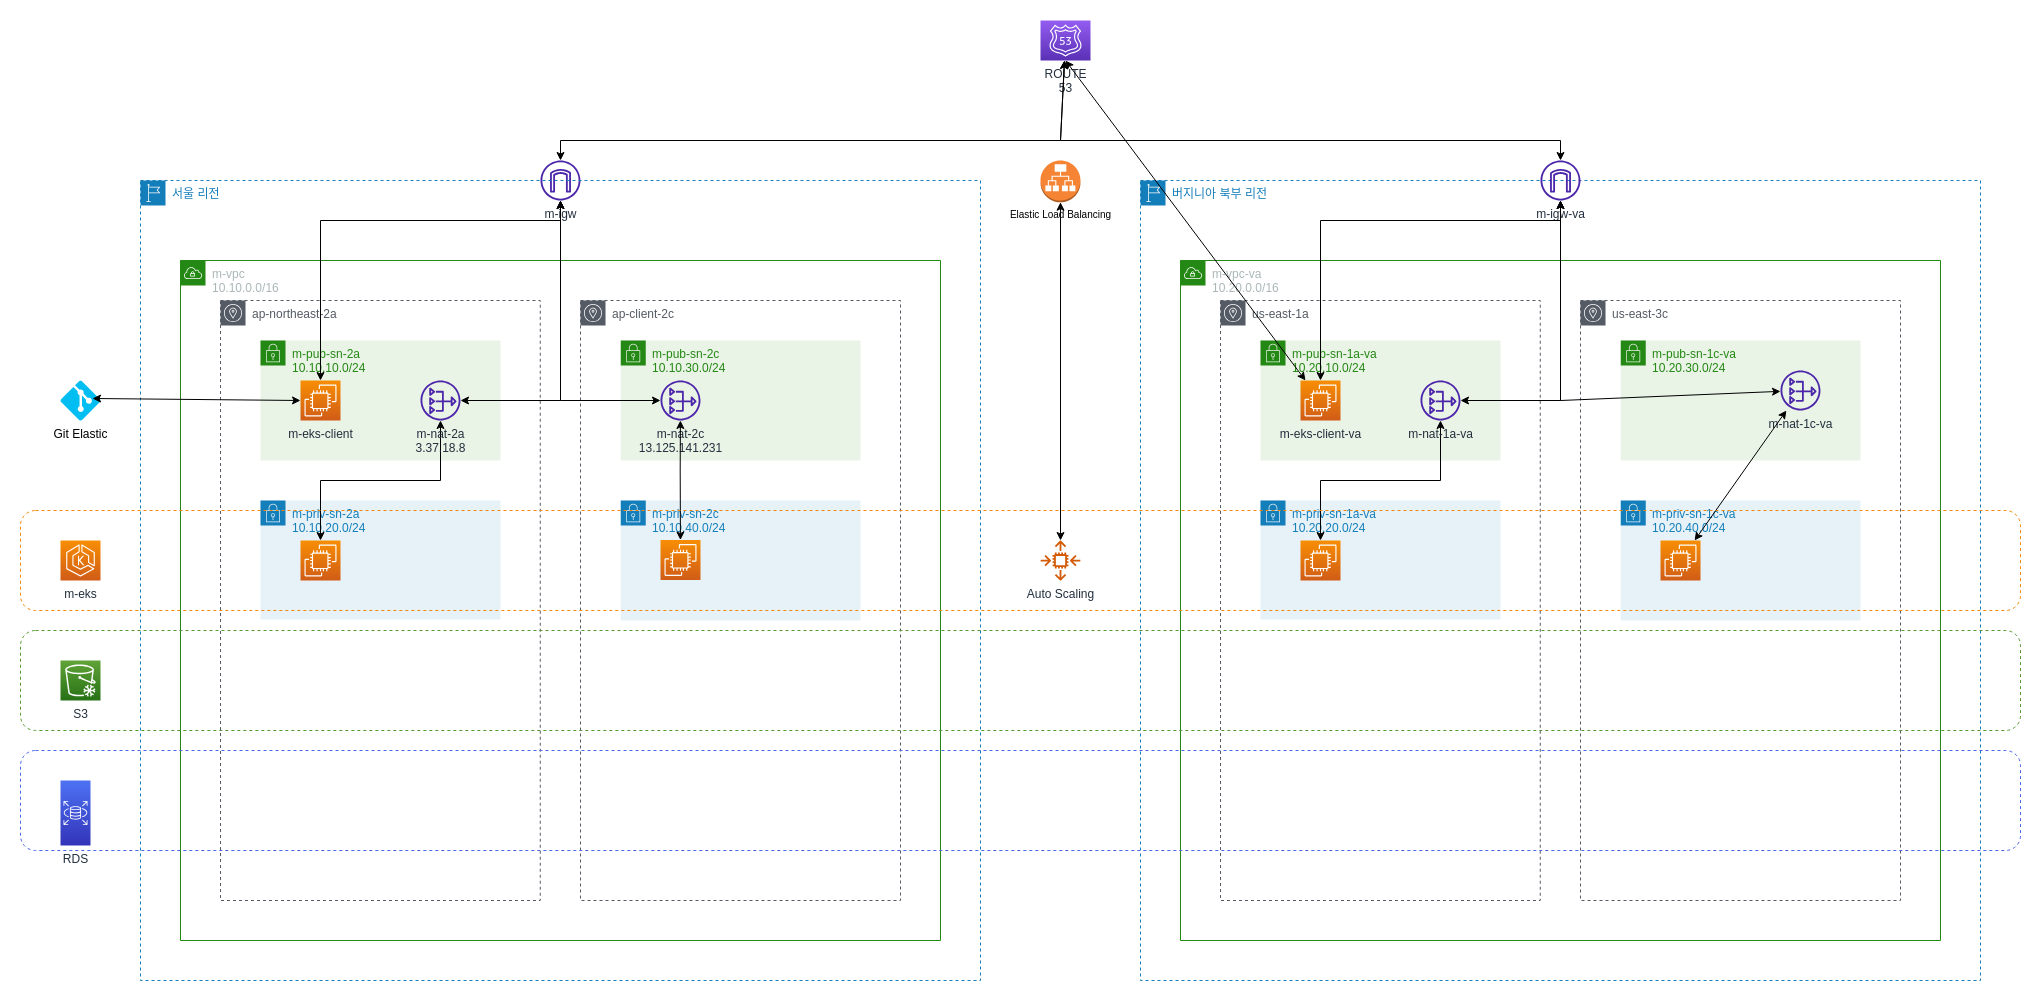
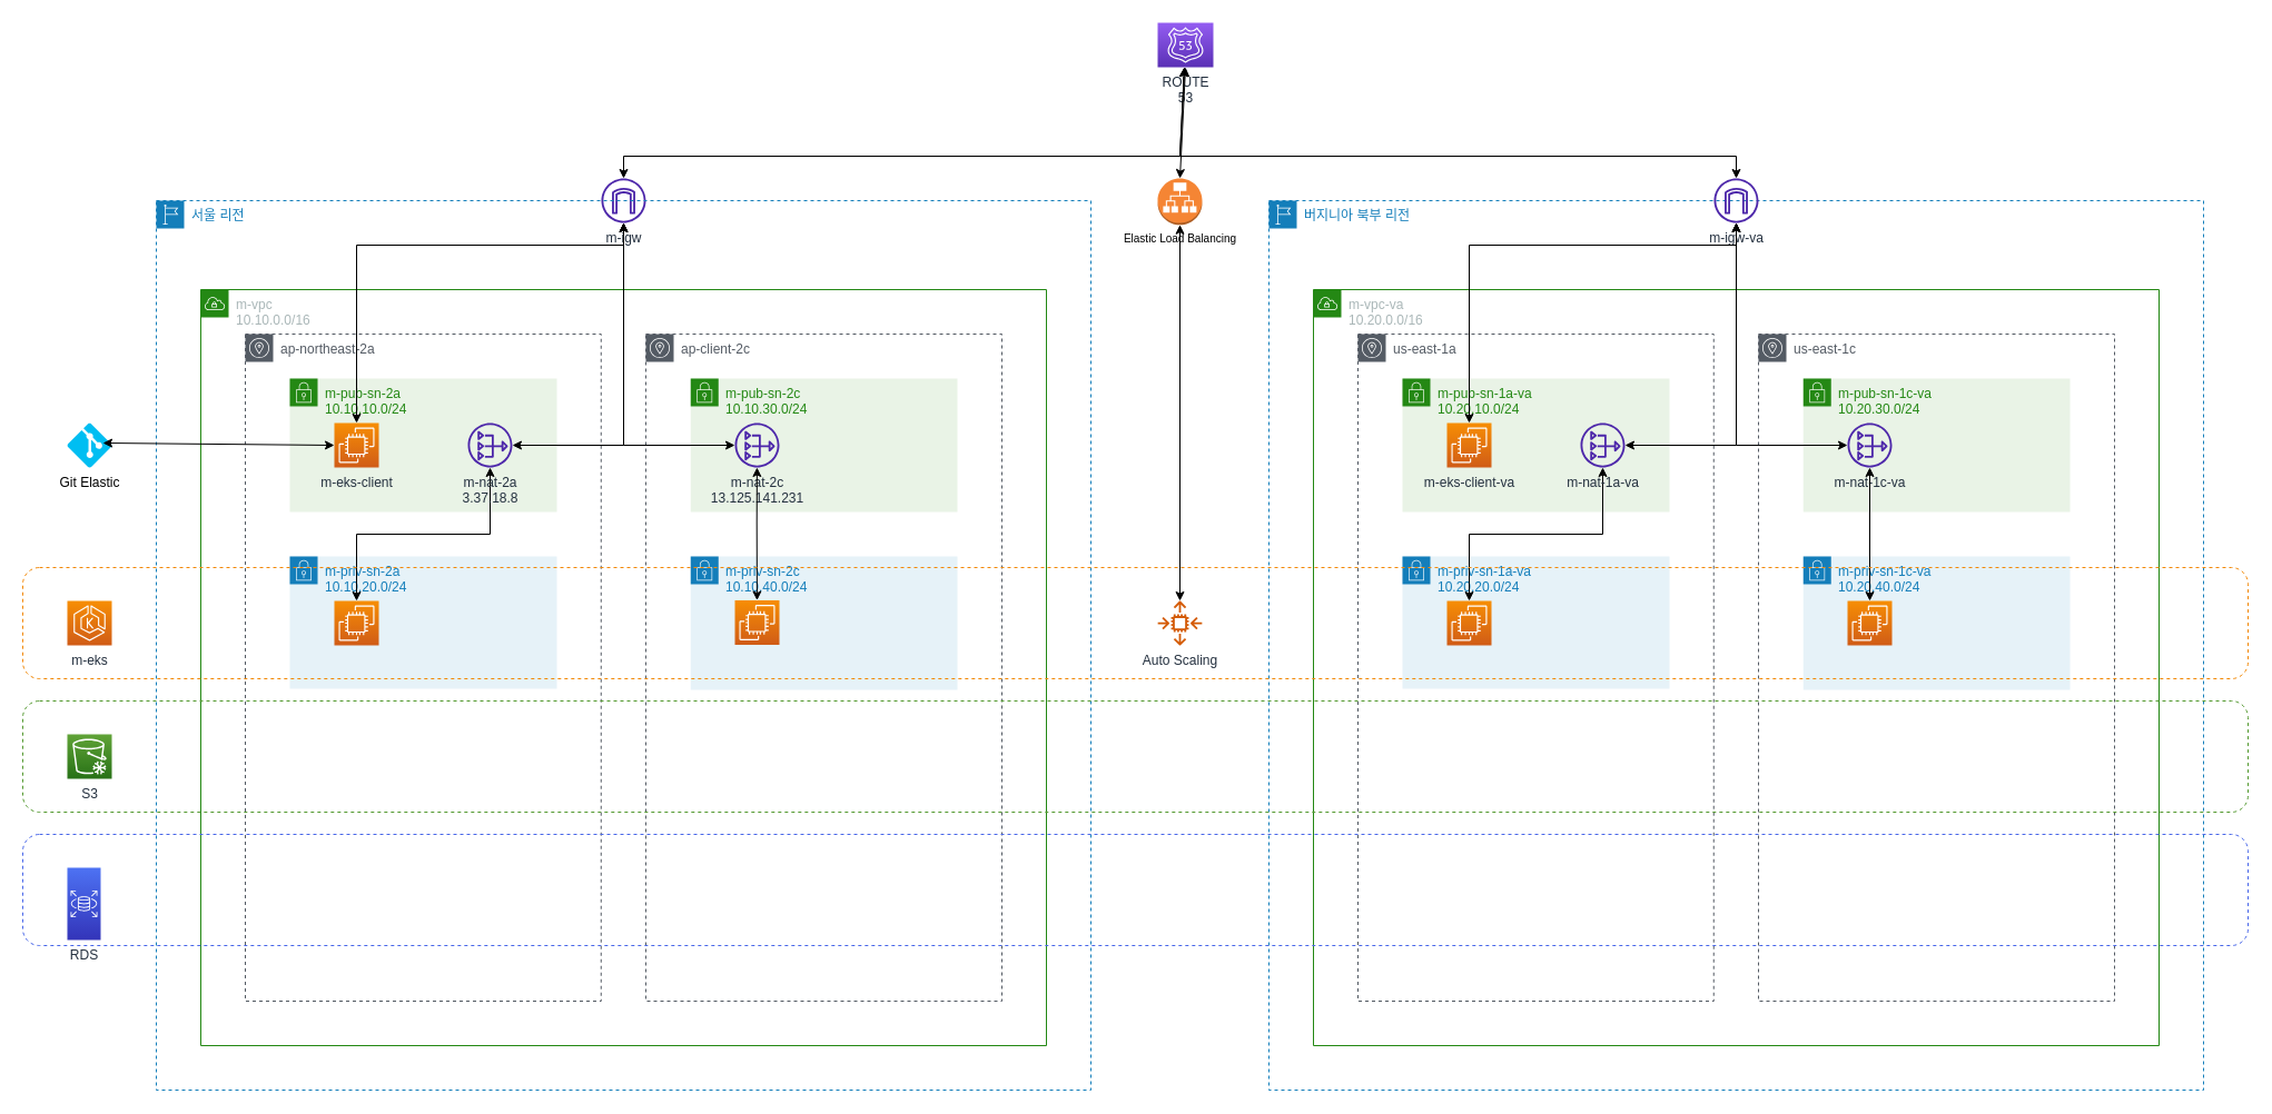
- <mxCell id="54" value="" style="endArrow=classic;startArrow=classic;html=1;rounded=0;exitX=0.5;exitY=1;exitDx=0;exitDy=0;exitPerimeter=0;" edge="1" parent="1" source="5" target="43"><mxGeometry width="50" height="50" relative="1" as="geometry"><mxPoint x="970" y="310" as="sourcePoint" /><mxPoint x="1020" y="260" as="targetPoint" /></mxGeometry></mxCell>
+ <mxCell id="54" value="" style="endArrow=classic;startArrow=classic;html=1;rounded=0;entryX=0.5;entryY=0;entryDx=0;entryDy=0;entryPerimeter=0;exitX=0.5;exitY=1;exitDx=0;exitDy=0;exitPerimeter=0;" edge="1" parent="1" source="5" target="12"><mxGeometry width="50" height="50" relative="1" as="geometry"><mxPoint x="970" y="310" as="sourcePoint" /><mxPoint x="1020" y="260" as="targetPoint" /></mxGeometry></mxCell>
- <mxCell id="34" value="us-east-3c" style="sketch=0;outlineConnect=0;gradientColor=none;html=1;whiteSpace=wrap;fontSize=12;fontStyle=0;shape=mxgraph.aws4.group;grIcon=mxgraph.aws4.group_availability_zone;strokeColor=#545B64;fillColor=none;verticalAlign=top;align=left;spacingLeft=30;fontColor=#545B64;dashed=1;movable=1;resizable=1;rotatable=1;deletable=1;editable=1;connectable=1;" parent="1" vertex="1"><mxGeometry x="1580" y="300" width="320" height="600" as="geometry" /></mxCell>
+ <mxCell id="34" value="us-east-1c" style="sketch=0;outlineConnect=0;gradientColor=none;html=1;whiteSpace=wrap;fontSize=12;fontStyle=0;shape=mxgraph.aws4.group;grIcon=mxgraph.aws4.group_availability_zone;strokeColor=#545B64;fillColor=none;verticalAlign=top;align=left;spacingLeft=30;fontColor=#545B64;dashed=1;movable=1;resizable=1;rotatable=1;deletable=1;editable=1;connectable=1;" parent="1" vertex="1"><mxGeometry x="1580" y="300" width="320" height="600" as="geometry" /></mxCell>
- <mxCell id="37" value="m-nat-1c-va" style="sketch=0;outlineConnect=0;fontColor=#232F3E;gradientColor=none;fillColor=#4D27AA;strokeColor=none;dashed=0;verticalLabelPosition=bottom;verticalAlign=top;align=center;html=1;fontSize=12;fontStyle=0;aspect=fixed;pointerEvents=1;shape=mxgraph.aws4.nat_gateway;" parent="1" vertex="1"><mxGeometry x="1780" y="370" width="40" height="40" as="geometry" /></mxCell>
+ <mxCell id="37" value="m-nat-1c-va" style="sketch=0;outlineConnect=0;fontColor=#232F3E;gradientColor=none;fillColor=#4D27AA;strokeColor=none;dashed=0;verticalLabelPosition=bottom;verticalAlign=top;align=center;html=1;fontSize=12;fontStyle=0;aspect=fixed;pointerEvents=1;shape=mxgraph.aws4.nat_gateway;" parent="1" vertex="1"><mxGeometry x="1660" y="380" width="40" height="40" as="geometry" /></mxCell>
